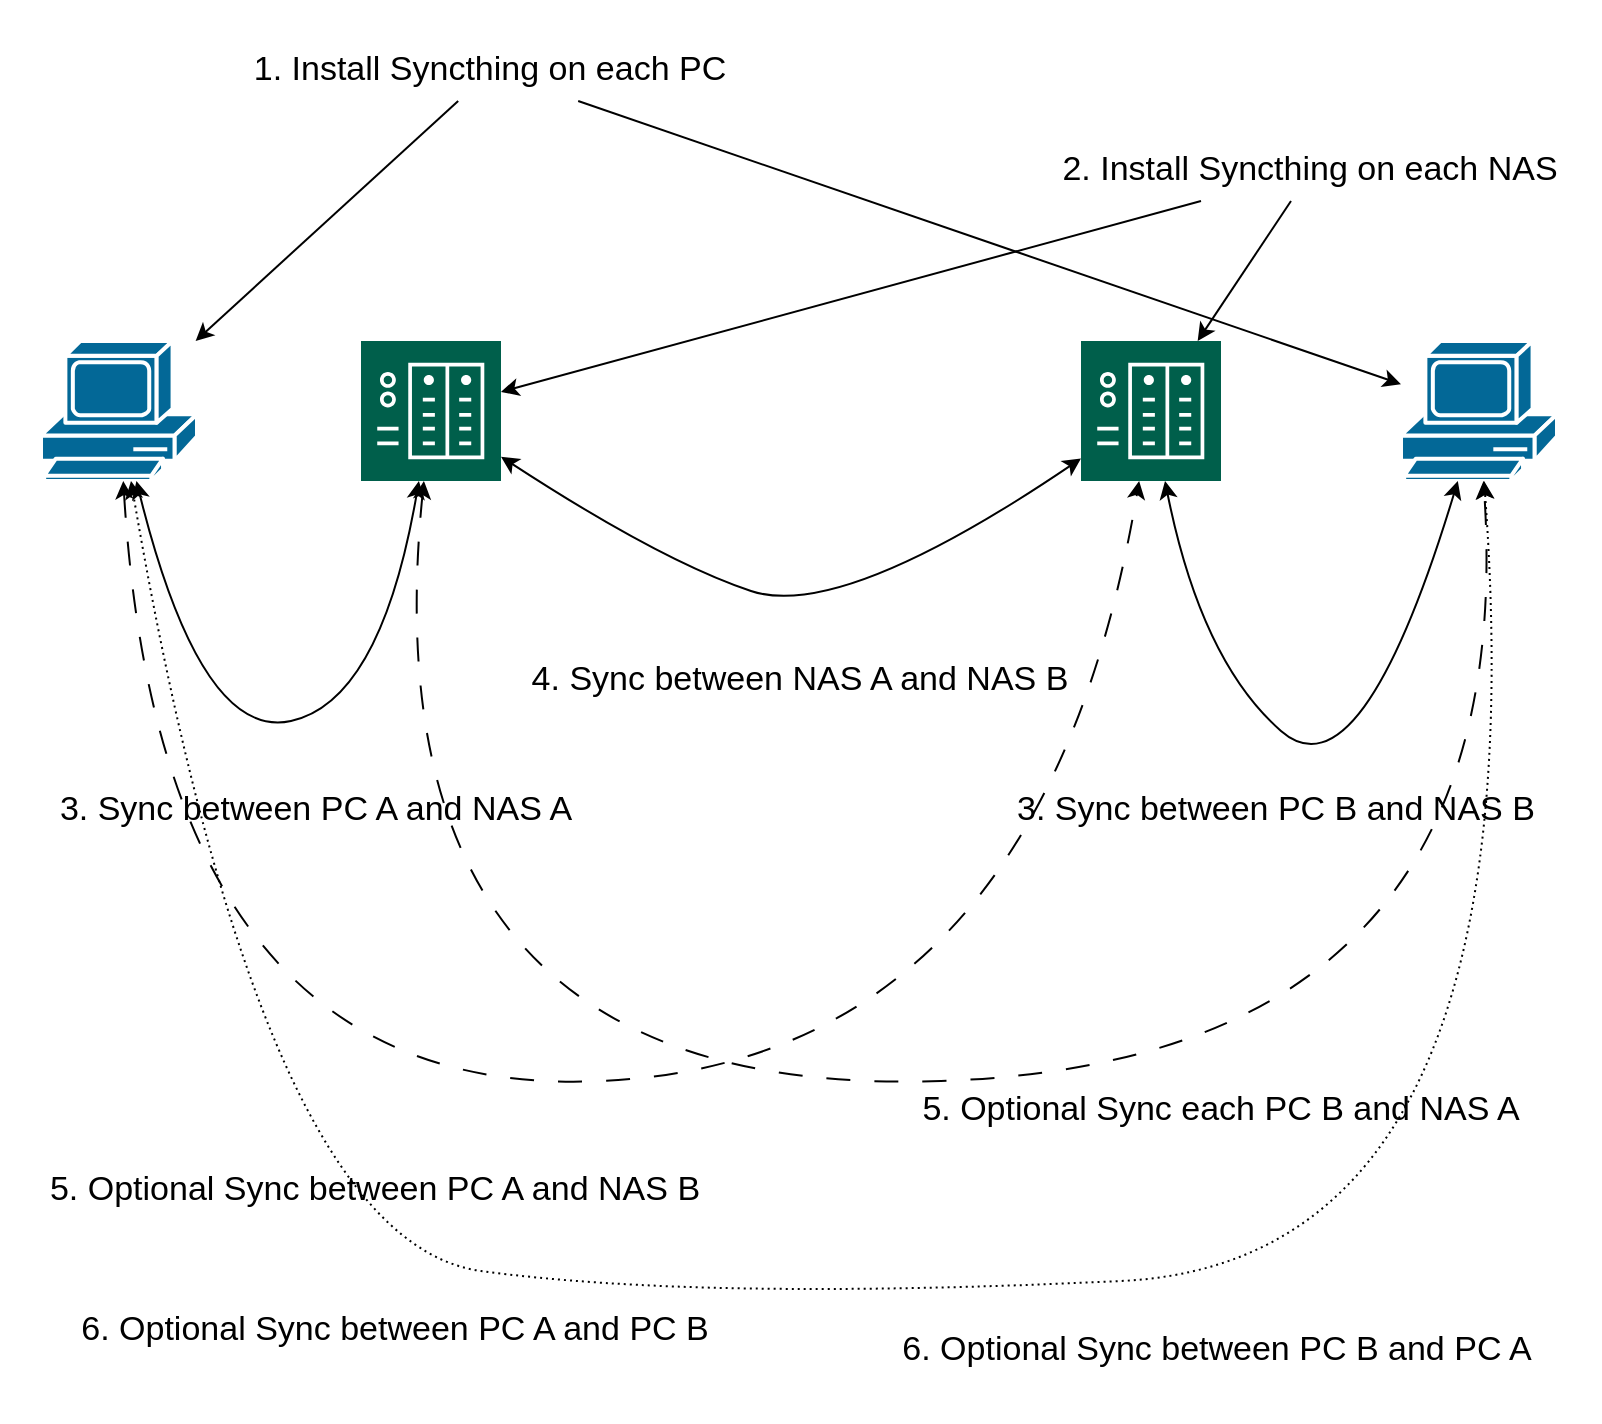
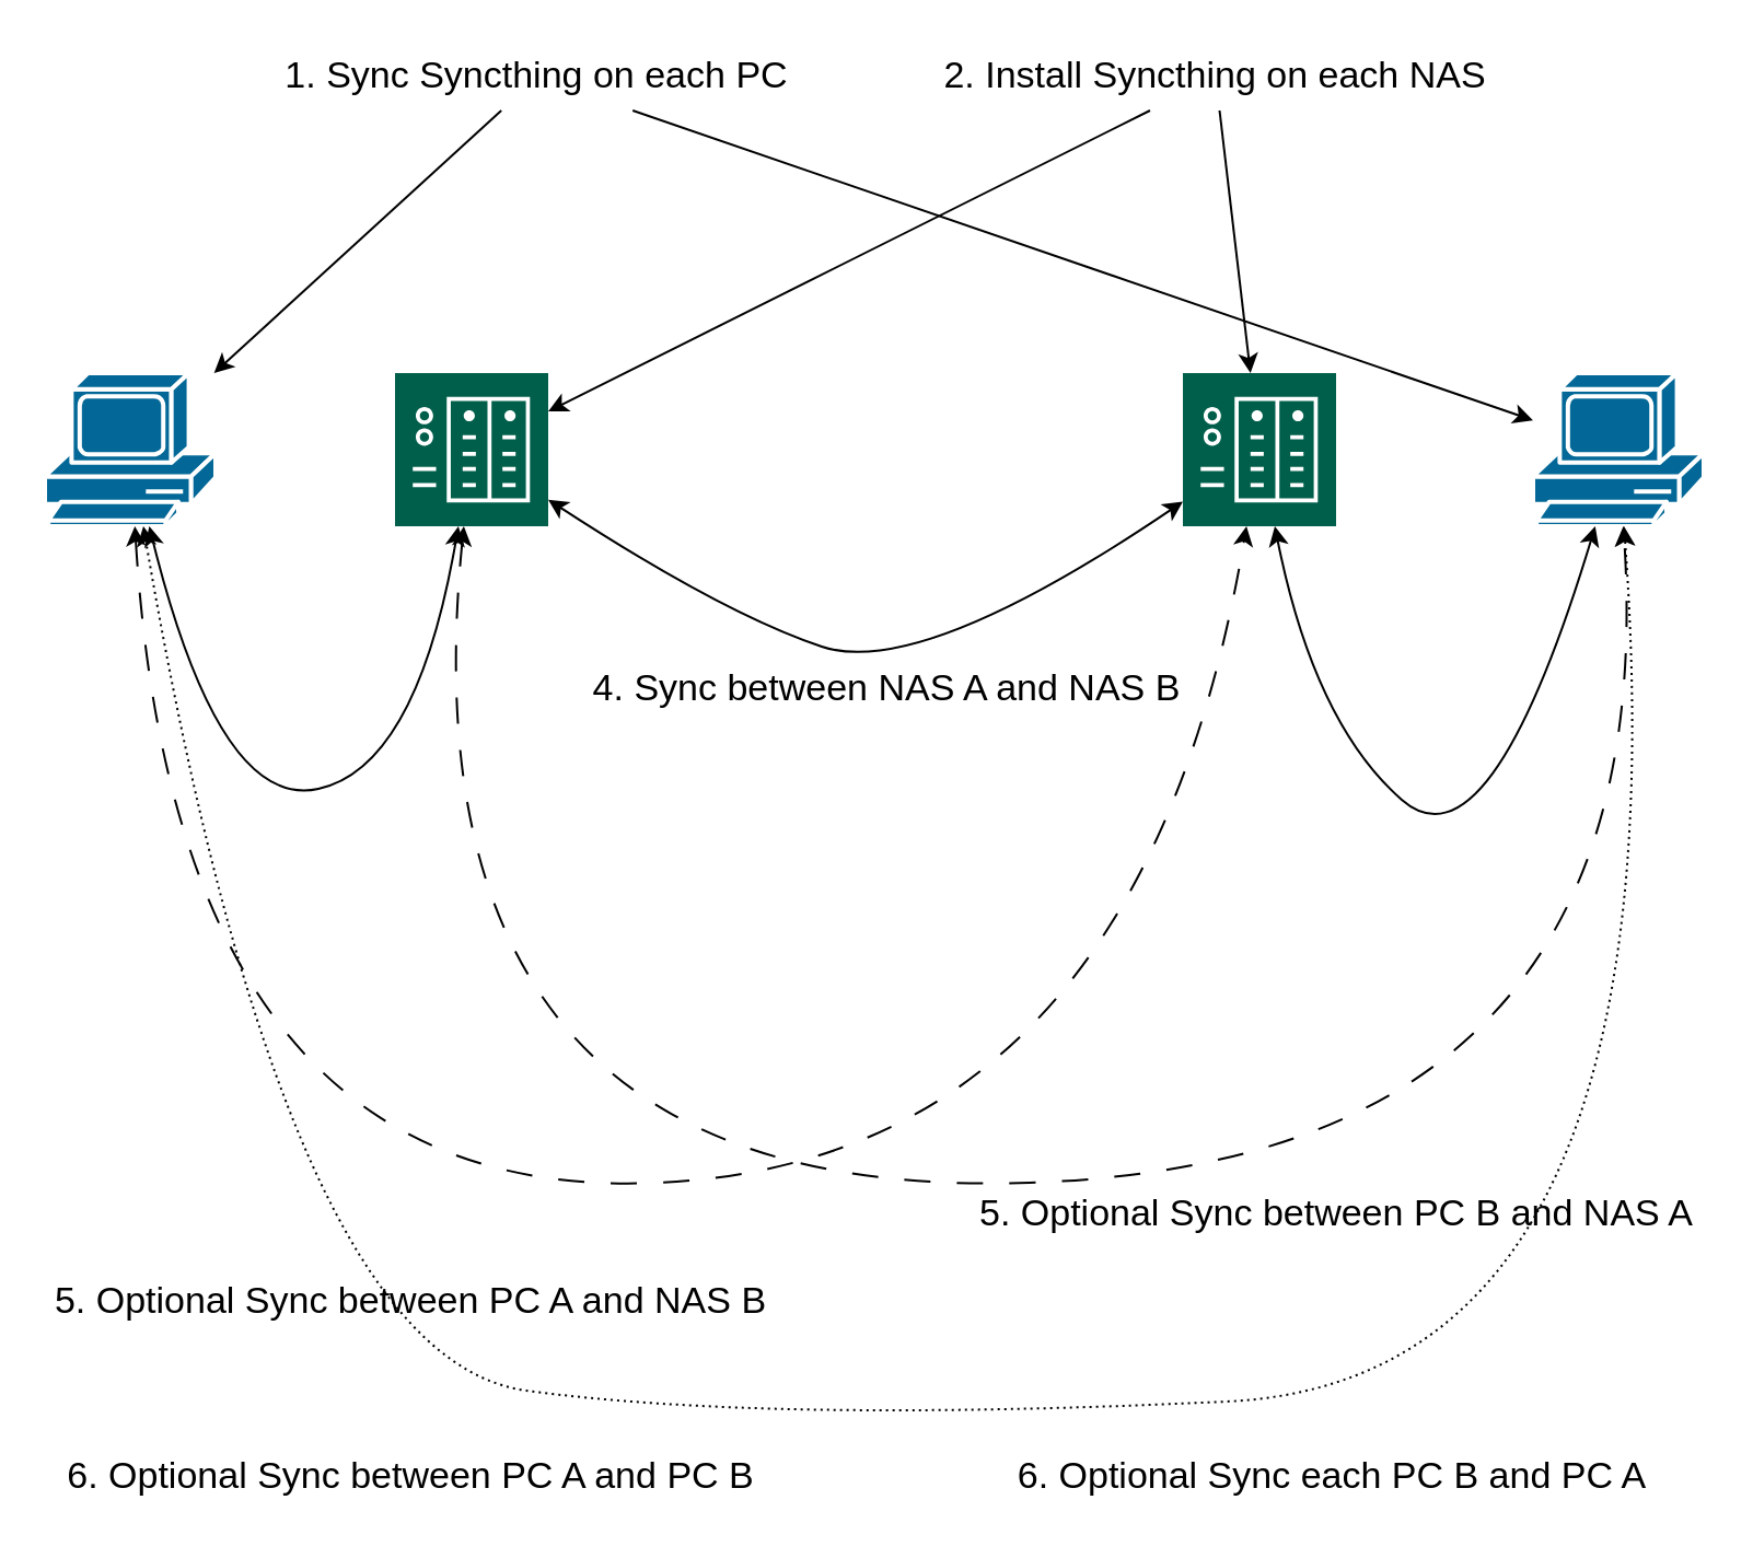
- <mxCell id="6" value="1. Install Syncthing on each PC" style="text;html=1;strokeColor=none;fillColor=none;align=center;verticalAlign=middle;whiteSpace=wrap;rounded=0;fontSize=17;" parent="1" vertex="1"><mxGeometry x="110" y="20" width="270" height="30" as="geometry" /></mxCell>
+ <mxCell id="6" value="1. Sync Syncthing on each PC" style="text;html=1;strokeColor=none;fillColor=none;align=center;verticalAlign=middle;whiteSpace=wrap;rounded=0;fontSize=17;" parent="1" vertex="1"><mxGeometry x="110" y="20" width="270" height="30" as="geometry" /></mxCell>
- <mxCell id="7" value="2. Install Syncthing on each NAS" style="text;html=1;strokeColor=none;fillColor=none;align=center;verticalAlign=middle;whiteSpace=wrap;rounded=0;fontSize=17;" parent="1" vertex="1"><mxGeometry x="520" y="70" width="270" height="30" as="geometry" /></mxCell>
+ <mxCell id="7" value="2. Install Syncthing on each NAS" style="text;html=1;strokeColor=none;fillColor=none;align=center;verticalAlign=middle;whiteSpace=wrap;rounded=0;fontSize=17;" parent="1" vertex="1"><mxGeometry x="420" y="20" width="270" height="30" as="geometry" /></mxCell>
- <mxCell id="9" value="4. Sync between NAS A and NAS B" style="text;html=1;strokeColor=none;fillColor=none;align=center;verticalAlign=middle;whiteSpace=wrap;rounded=0;fontSize=17;" parent="1" vertex="1"><mxGeometry x="255" y="325" width="290" height="30" as="geometry" /></mxCell>
+ <mxCell id="9" value="4. Sync between NAS A and NAS B" style="text;html=1;strokeColor=none;fillColor=none;align=center;verticalAlign=middle;whiteSpace=wrap;rounded=0;fontSize=17;" parent="1" vertex="1"><mxGeometry x="260" y="300" width="290" height="30" as="geometry" /></mxCell>
- <mxCell id="16" value="3. Sync between PC A and NAS A" style="text;html=1;strokeColor=none;fillColor=none;align=center;verticalAlign=middle;whiteSpace=wrap;rounded=0;fontSize=17;" parent="1" vertex="1"><mxGeometry x="20" y="390" width="275.59" height="29.921" as="geometry" /></mxCell>
- <mxCell id="8" value="3. Sync between PC B and NAS B" style="text;html=1;strokeColor=none;fillColor=none;align=center;verticalAlign=middle;whiteSpace=wrap;rounded=0;fontSize=17;" parent="1" vertex="1"><mxGeometry x="500" y="390" width="275.59" height="29.921" as="geometry" /></mxCell>
- <mxCell id="21" value="5. Optional Sync each PC B and NAS A" style="text;html=1;strokeColor=none;fillColor=none;align=center;verticalAlign=middle;whiteSpace=wrap;rounded=0;fontSize=17;" vertex="1" parent="1"><mxGeometry x="443.36" y="540" width="334.645" height="29.921" as="geometry" /></mxCell>
+ <mxCell id="21" value="5. Optional Sync between PC B and NAS A" style="text;html=1;strokeColor=none;fillColor=none;align=center;verticalAlign=middle;whiteSpace=wrap;rounded=0;fontSize=17;" vertex="1" parent="1"><mxGeometry x="443.36" y="540" width="334.645" height="29.921" as="geometry" /></mxCell>
- <mxCell id="19" value="6. Optional Sync between PC A and PC B" style="text;html=1;strokeColor=none;fillColor=none;align=center;verticalAlign=middle;whiteSpace=wrap;rounded=0;fontSize=17;" vertex="1" parent="1"><mxGeometry x="30" y="650" width="334.645" height="29.921" as="geometry" /></mxCell>
+ <mxCell id="19" value="6. Optional Sync between PC A and PC B" style="text;html=1;strokeColor=none;fillColor=none;align=center;verticalAlign=middle;whiteSpace=wrap;rounded=0;fontSize=17;" vertex="1" parent="1"><mxGeometry x="20" y="660" width="334.645" height="29.921" as="geometry" /></mxCell>
- <mxCell id="24" value="6. Optional Sync between PC B and PC A" style="text;html=1;strokeColor=none;fillColor=none;align=center;verticalAlign=middle;whiteSpace=wrap;rounded=0;fontSize=17;" vertex="1" parent="1"><mxGeometry x="440.94" y="660" width="334.645" height="29.921" as="geometry" /></mxCell>
+ <mxCell id="24" value="6. Optional Sync each PC B and PC A" style="text;html=1;strokeColor=none;fillColor=none;align=center;verticalAlign=middle;whiteSpace=wrap;rounded=0;fontSize=17;" vertex="1" parent="1"><mxGeometry x="440.94" y="660" width="334.645" height="29.921" as="geometry" /></mxCell>
